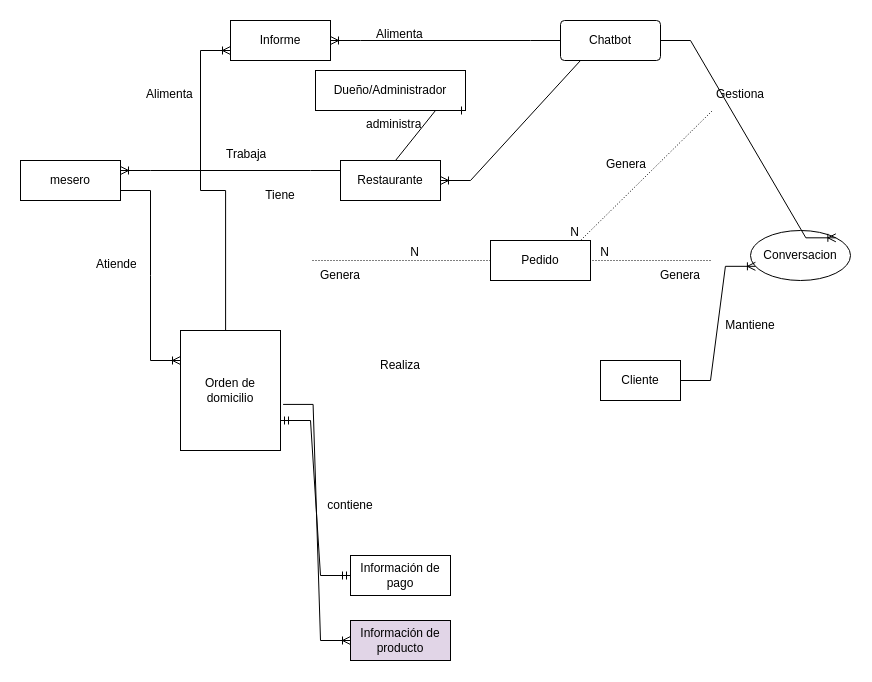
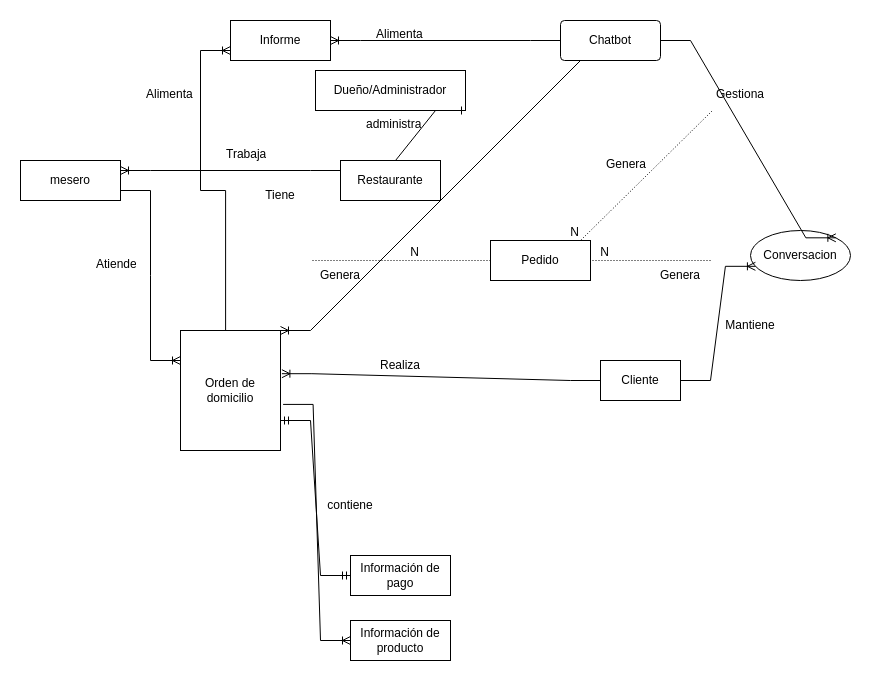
- <mxCell id="42" value="" style="edgeStyle=entityRelationEdgeStyle;fontSize=12;html=1;endArrow=ERoneToMany;rounded=0;exitX=0.5;exitY=1;exitDx=0;exitDy=0;" edge="1" parent="1" source="28" target="3"><mxGeometry width="100" height="100" relative="1" as="geometry"><mxPoint x="300" y="280" as="sourcePoint" /><mxPoint x="100" y="390" as="targetPoint" /></mxGeometry></mxCell>
+ <mxCell id="42" value="" style="edgeStyle=entityRelationEdgeStyle;fontSize=12;html=1;endArrow=ERoneToMany;rounded=0;exitX=0.5;exitY=1;exitDx=0;exitDy=0;entryX=1;entryY=0;entryDx=0;entryDy=0;" edge="1" parent="1" source="28" target="5"><mxGeometry width="100" height="100" relative="1" as="geometry"><mxPoint x="300" y="280" as="sourcePoint" /><mxPoint x="100" y="390" as="targetPoint" /></mxGeometry></mxCell>
+ <mxCell id="7" value="" style="edgeStyle=entityRelationEdgeStyle;fontSize=12;html=1;endArrow=ERoneToMany;rounded=0;exitX=0;exitY=0.5;exitDx=0;exitDy=0;entryX=1.014;entryY=0.36;entryDx=0;entryDy=0;entryPerimeter=0;" parent="1" source="2" target="5" edge="1"><mxGeometry width="100" height="100" relative="1" as="geometry"><mxPoint x="640" y="510" as="sourcePoint" /><mxPoint x="540" y="610" as="targetPoint" /></mxGeometry></mxCell>
- <mxCell id="12" value="Información de producto" style="whiteSpace=wrap;html=1;align=center;fillColor=#e1d5e7;" parent="1" vertex="1"><mxGeometry x="350" y="620" width="100" height="40" as="geometry" /></mxCell>
+ <mxCell id="12" value="Información de producto" style="whiteSpace=wrap;html=1;align=center;" parent="1" vertex="1"><mxGeometry x="350" y="620" width="100" height="40" as="geometry" /></mxCell>
